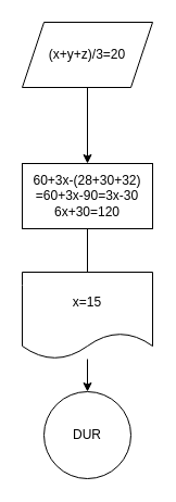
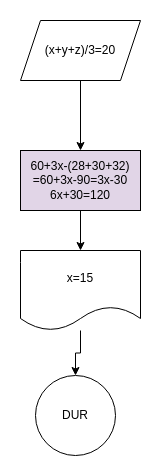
- <mxCell id="6" value="60+3x-(28+30+32)&lt;br&gt;=60+3x-90=3x-30&lt;br&gt;6x+30=120" style="rounded=0;whiteSpace=wrap;html=1;" parent="1" vertex="1"><mxGeometry x="20" y="150" width="120" height="60" as="geometry" /></mxCell>
+ <mxCell id="6" value="60+3x-(28+30+32)&lt;br&gt;=60+3x-90=3x-30&lt;br&gt;6x+30=120" style="rounded=0;whiteSpace=wrap;html=1;fillColor=#e1d5e7;" parent="1" vertex="1"><mxGeometry x="20" y="150" width="120" height="60" as="geometry" /></mxCell>
- <mxCell id="5" value="" style="edgeStyle=orthogonalEdgeStyle;rounded=0;orthogonalLoop=1;jettySize=auto;html=1;endArrow=none;" parent="1" source="6" target="8" edge="1"><mxGeometry relative="1" as="geometry" /></mxCell>
+ <mxCell id="5" value="" style="edgeStyle=orthogonalEdgeStyle;rounded=0;orthogonalLoop=1;jettySize=auto;html=1;" parent="1" source="6" target="8" edge="1"><mxGeometry relative="1" as="geometry" /></mxCell>
- <mxCell id="2" value="DUR" style="ellipse;whiteSpace=wrap;html=1;aspect=fixed;" parent="1" vertex="1"><mxGeometry x="40" y="360" width="80" height="80" as="geometry" /></mxCell>
+ <mxCell id="2" value="DUR" style="ellipse;whiteSpace=wrap;html=1;aspect=fixed;" parent="1" vertex="1"><mxGeometry x="35" y="375" width="80" height="80" as="geometry" /></mxCell>
